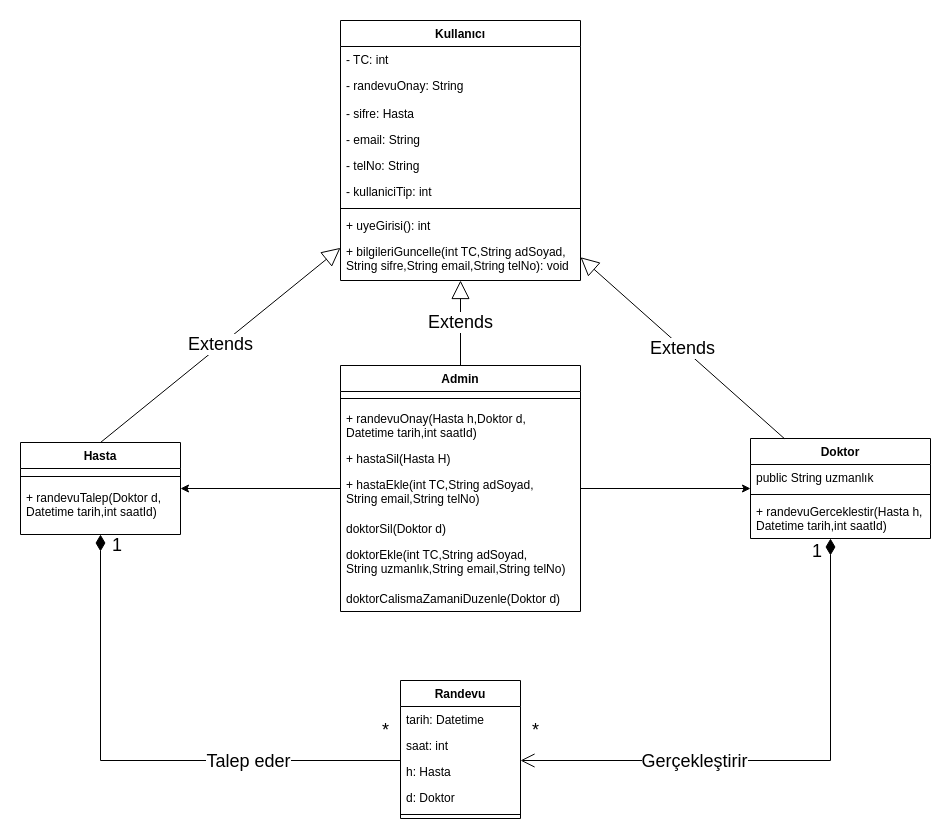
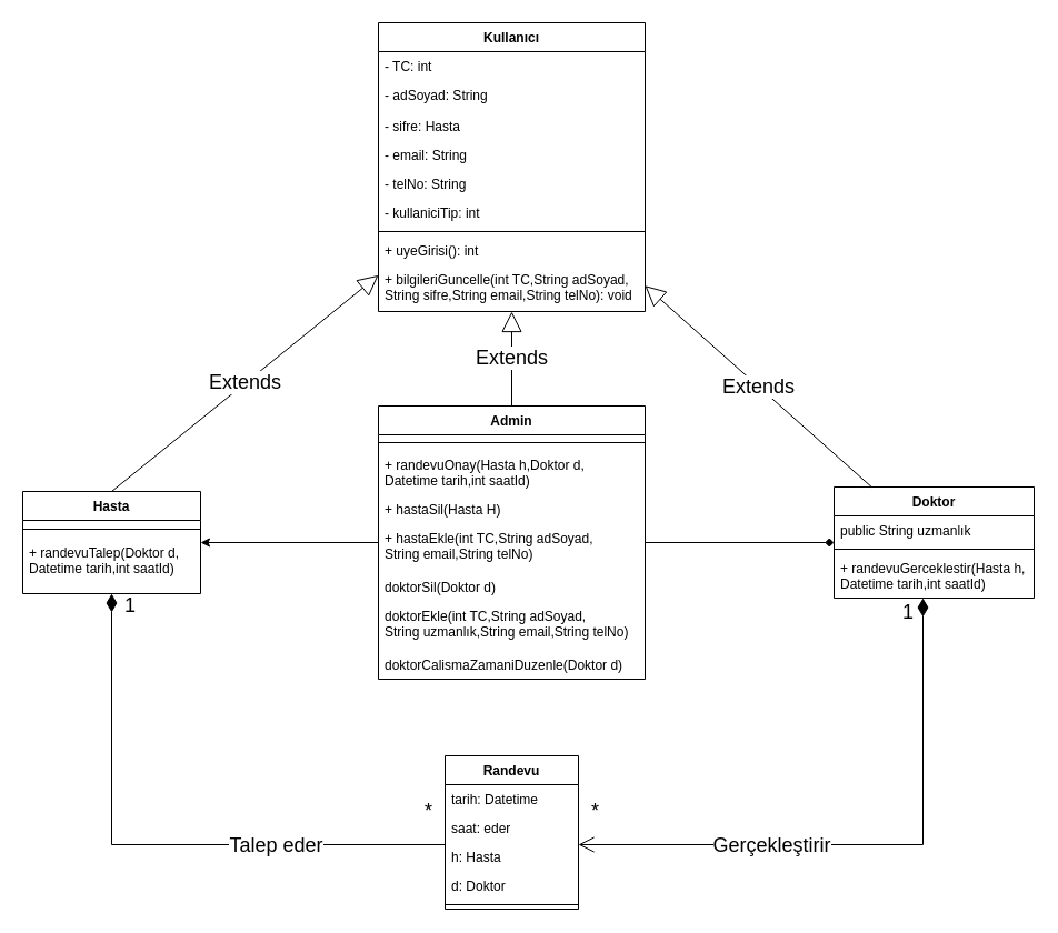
- <mxCell id="4" value="- randevuOnay: String" style="text;strokeColor=none;fillColor=none;align=left;verticalAlign=top;spacingLeft=4;spacingRight=4;overflow=hidden;rotatable=0;points=[[0,0.5],[1,0.5]];portConstraint=eastwest;" parent="2" vertex="1"><mxGeometry y="52" width="240" height="28" as="geometry" /></mxCell>
+ <mxCell id="4" value="- adSoyad: String" style="text;strokeColor=none;fillColor=none;align=left;verticalAlign=top;spacingLeft=4;spacingRight=4;overflow=hidden;rotatable=0;points=[[0,0.5],[1,0.5]];portConstraint=eastwest;" parent="2" vertex="1"><mxGeometry y="52" width="240" height="28" as="geometry" /></mxCell>
- <mxCell id="43" style="edgeStyle=orthogonalEdgeStyle;rounded=0;orthogonalLoop=1;jettySize=auto;html=1;fontSize=18;" parent="1" source="12" target="23" edge="1"><mxGeometry relative="1" as="geometry" /></mxCell>
+ <mxCell id="43" style="edgeStyle=orthogonalEdgeStyle;rounded=0;orthogonalLoop=1;jettySize=auto;html=1;fontSize=18;endArrow=diamond;" parent="1" source="12" target="23" edge="1"><mxGeometry relative="1" as="geometry" /></mxCell>
- <mxCell id="29" value="saat: int" style="text;strokeColor=none;fillColor=none;align=left;verticalAlign=top;spacingLeft=4;spacingRight=4;overflow=hidden;rotatable=0;points=[[0,0.5],[1,0.5]];portConstraint=eastwest;" parent="27" vertex="1"><mxGeometry y="52" width="120" height="26" as="geometry" /></mxCell>
+ <mxCell id="29" value="saat: eder" style="text;strokeColor=none;fillColor=none;align=left;verticalAlign=top;spacingLeft=4;spacingRight=4;overflow=hidden;rotatable=0;points=[[0,0.5],[1,0.5]];portConstraint=eastwest;" parent="27" vertex="1"><mxGeometry y="52" width="120" height="26" as="geometry" /></mxCell>
